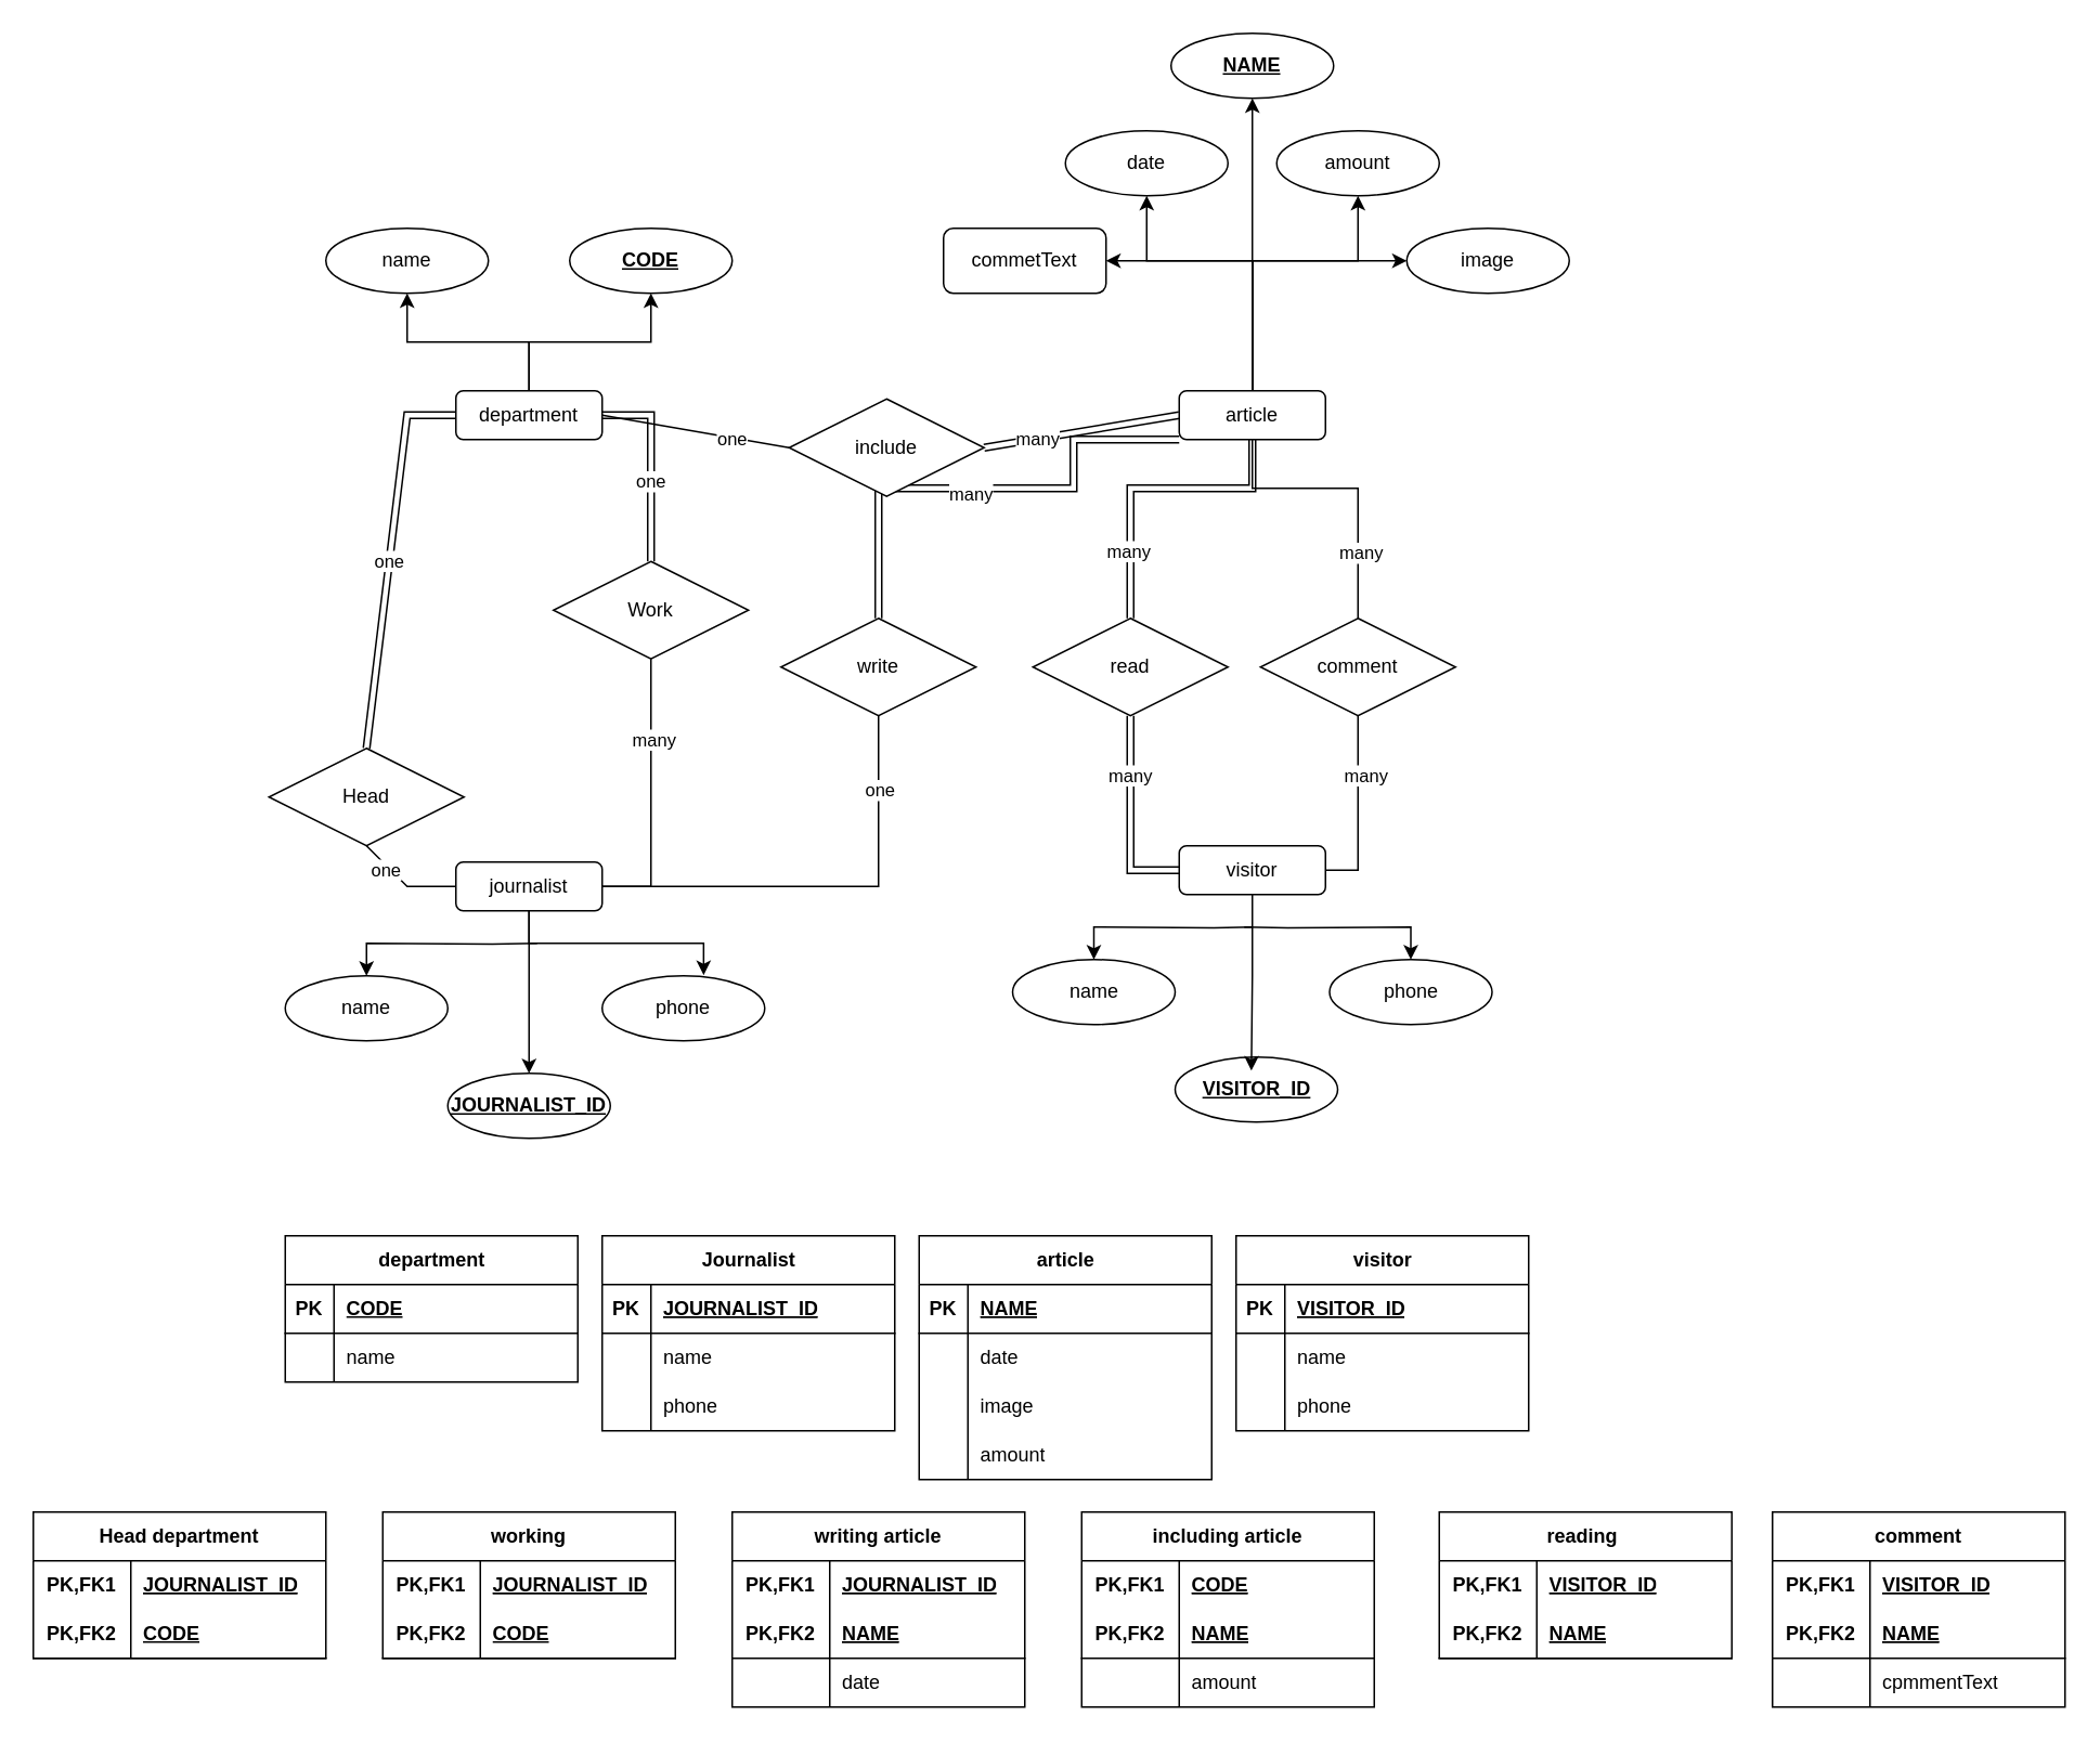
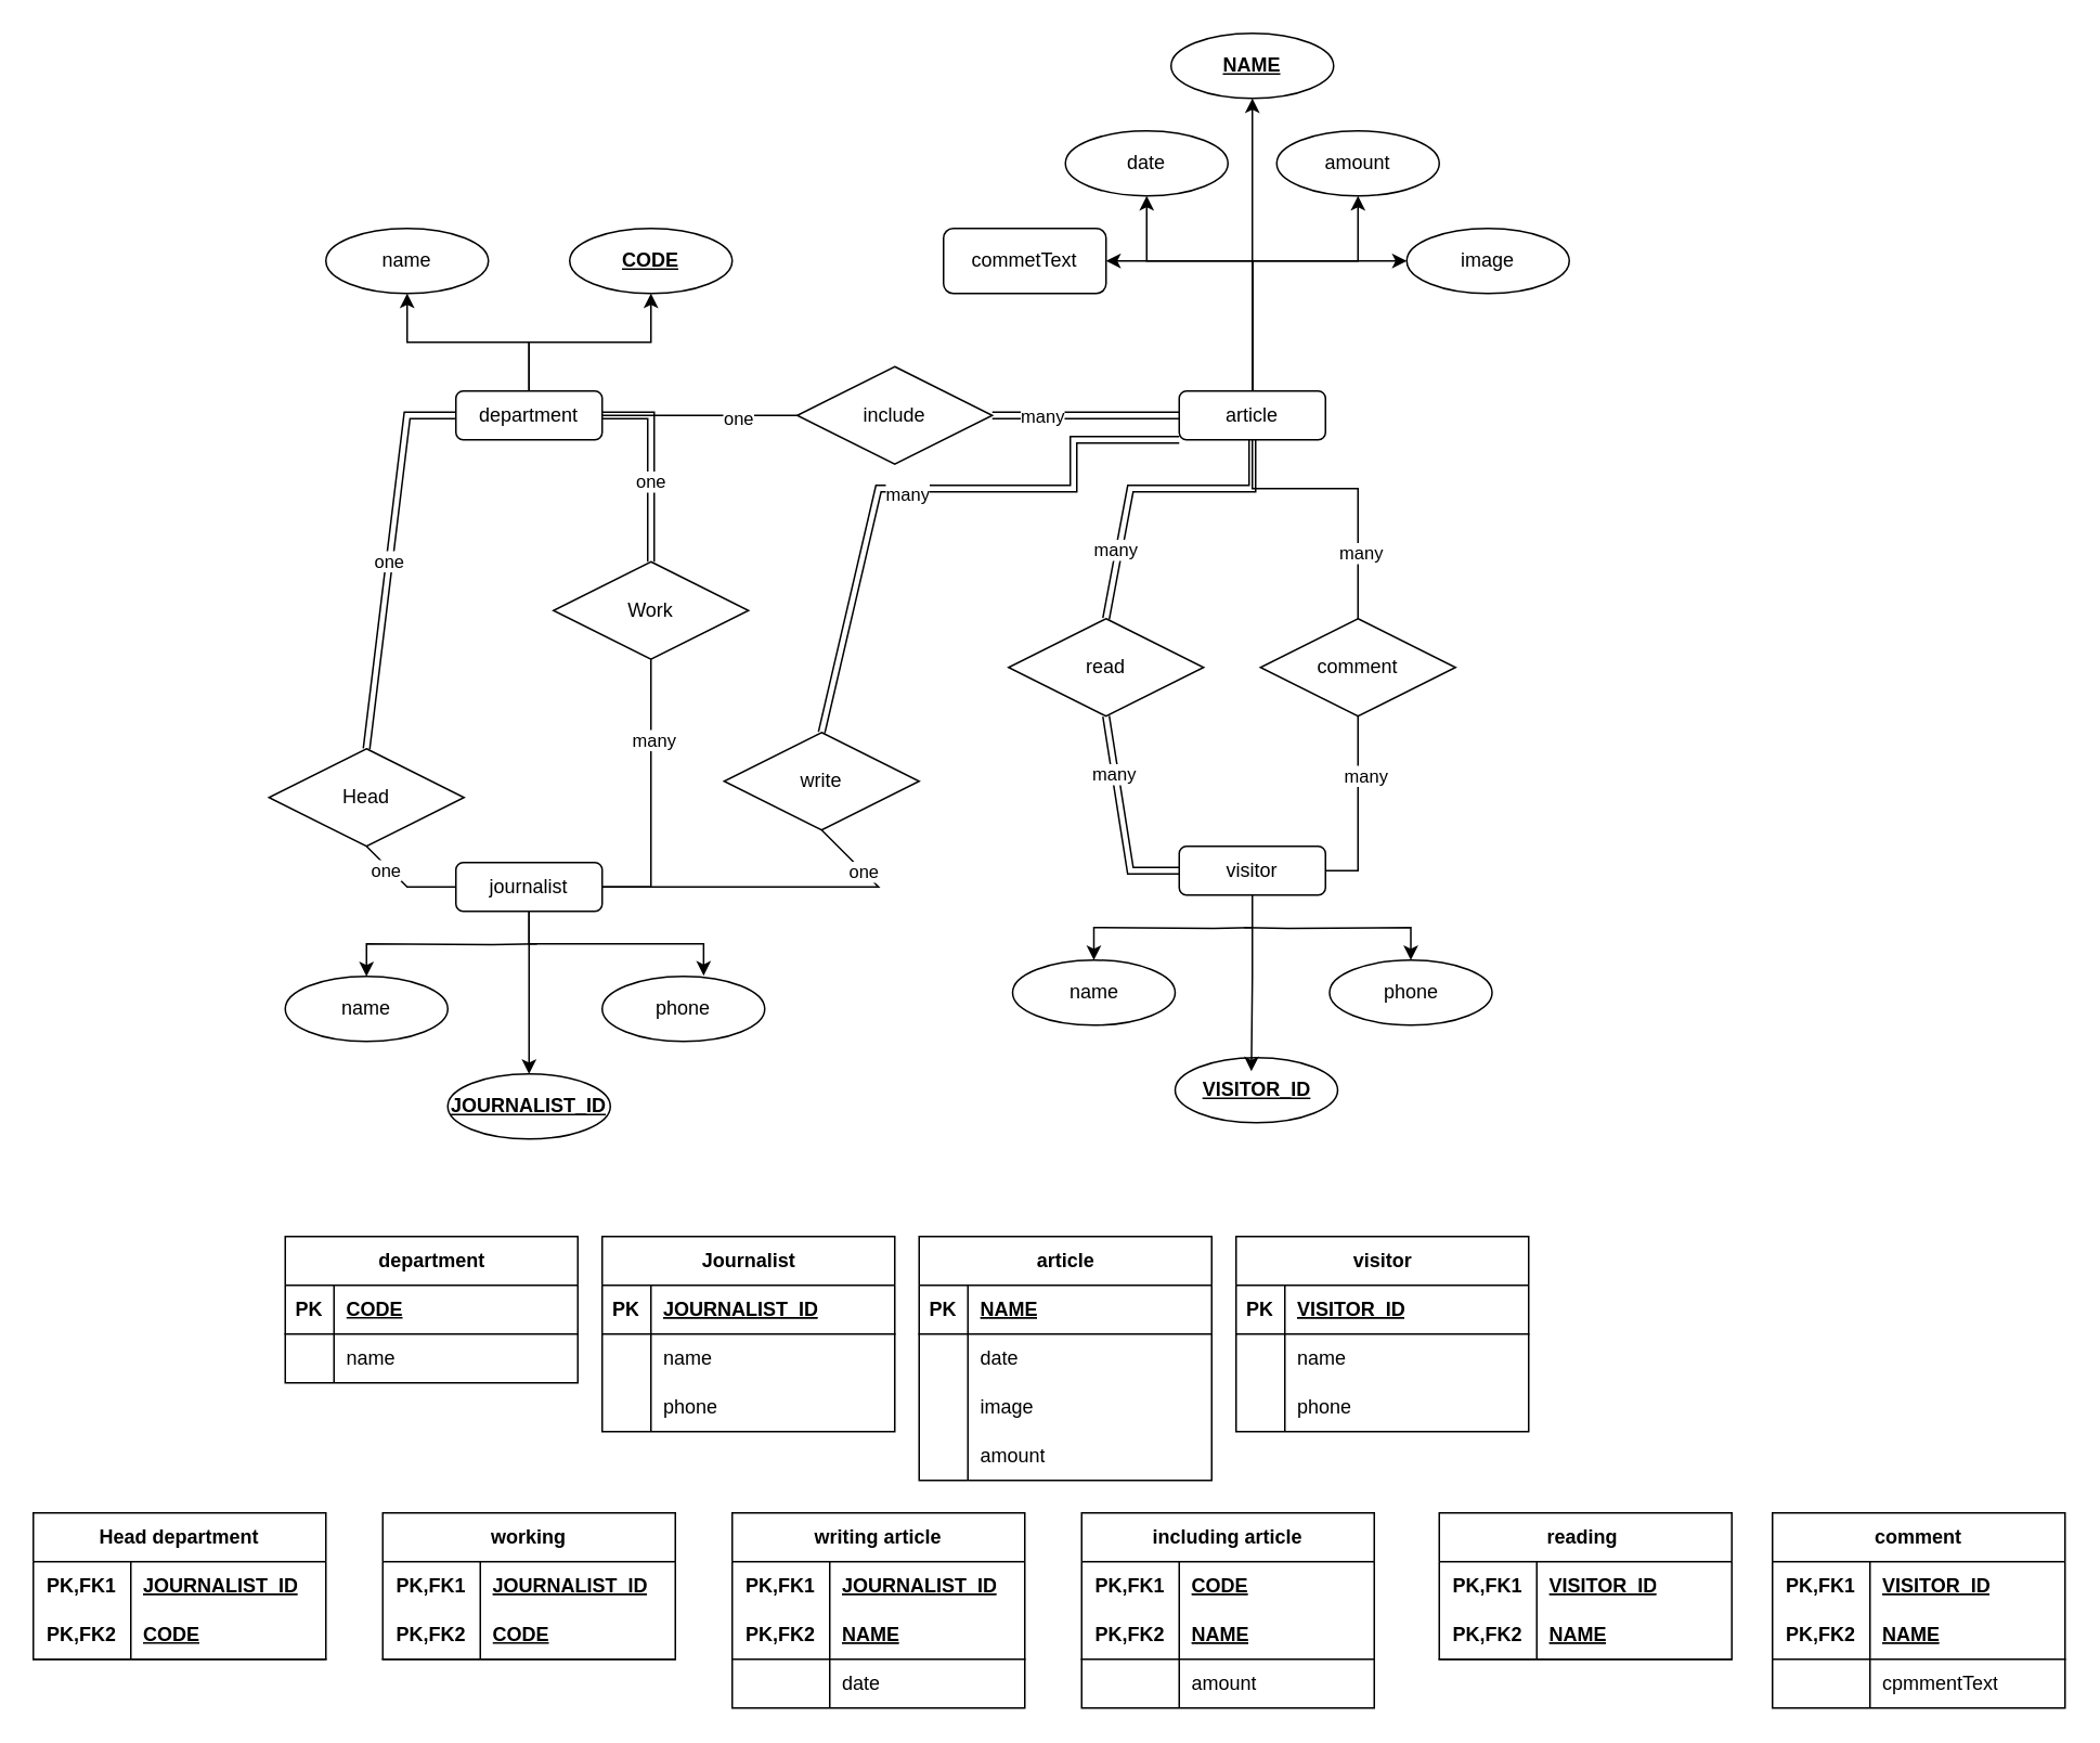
- <mxCell id="55" value="include" style="shape=rhombus;perimeter=rhombusPerimeter;whiteSpace=wrap;html=1;align=center;" vertex="1" parent="1"><mxGeometry x="485" y="245" width="120" height="60" as="geometry" /></mxCell>
+ <mxCell id="55" value="include" style="shape=rhombus;perimeter=rhombusPerimeter;whiteSpace=wrap;html=1;align=center;" vertex="1" parent="1"><mxGeometry x="490" y="225" width="120" height="60" as="geometry" /></mxCell>
- <mxCell id="40" value="write" style="shape=rhombus;perimeter=rhombusPerimeter;whiteSpace=wrap;html=1;align=center;" vertex="1" parent="1"><mxGeometry x="480" y="380" width="120" height="60" as="geometry" /></mxCell>
+ <mxCell id="40" value="write" style="shape=rhombus;perimeter=rhombusPerimeter;whiteSpace=wrap;html=1;align=center;" vertex="1" parent="1"><mxGeometry x="445" y="450" width="120" height="60" as="geometry" /></mxCell>
- <mxCell id="45" value="read" style="shape=rhombus;perimeter=rhombusPerimeter;whiteSpace=wrap;html=1;align=center;" vertex="1" parent="1"><mxGeometry x="635" y="380" width="120" height="60" as="geometry" /></mxCell>
+ <mxCell id="45" value="read" style="shape=rhombus;perimeter=rhombusPerimeter;whiteSpace=wrap;html=1;align=center;" vertex="1" parent="1"><mxGeometry x="620" y="380" width="120" height="60" as="geometry" /></mxCell>
